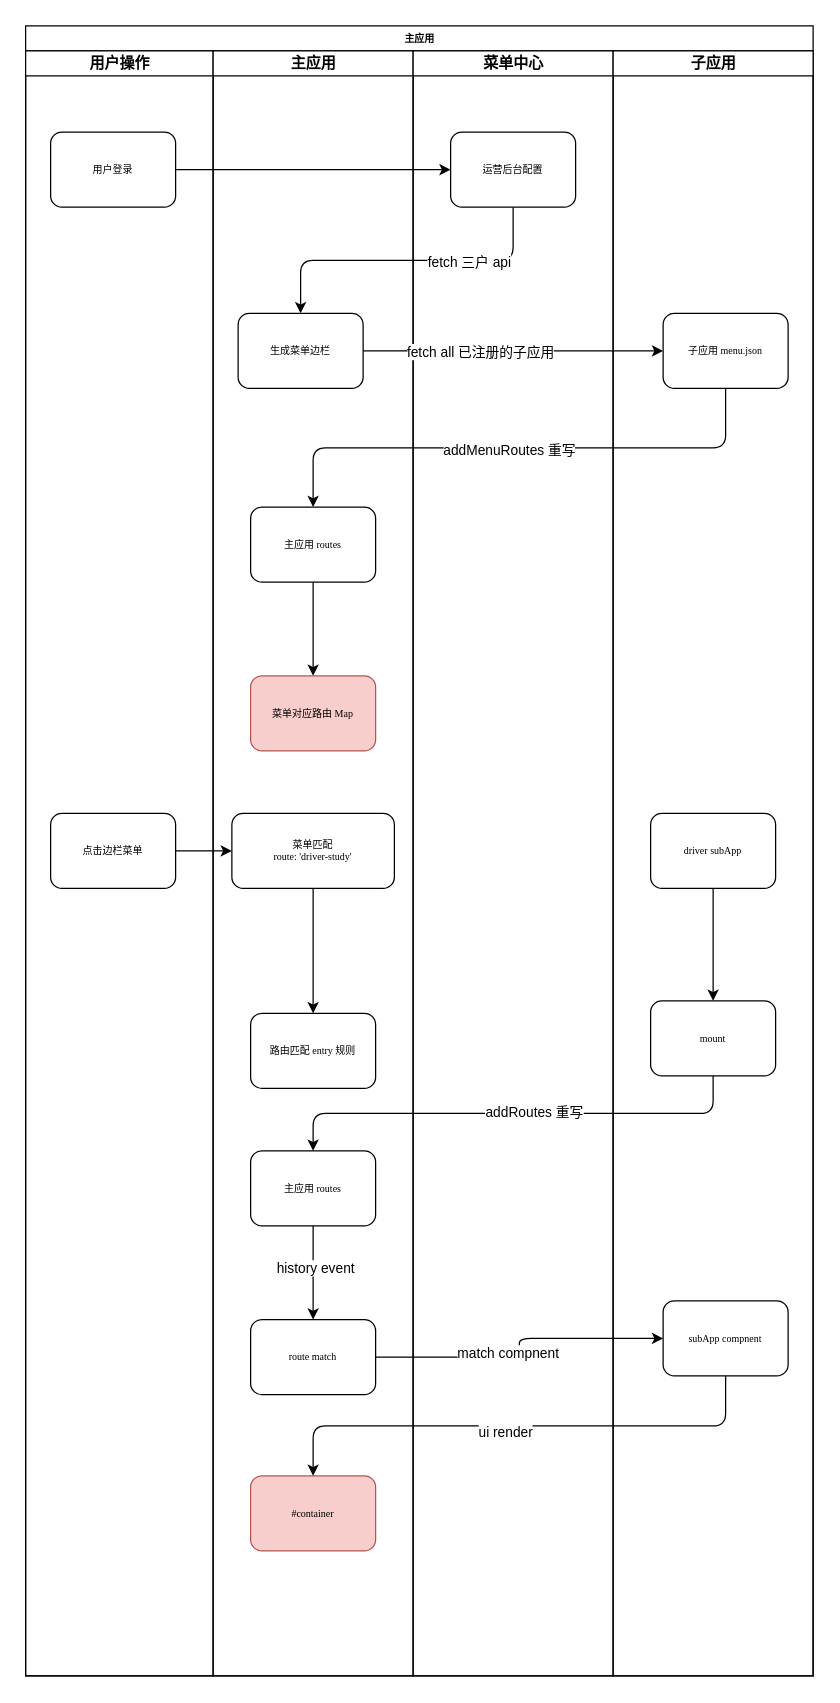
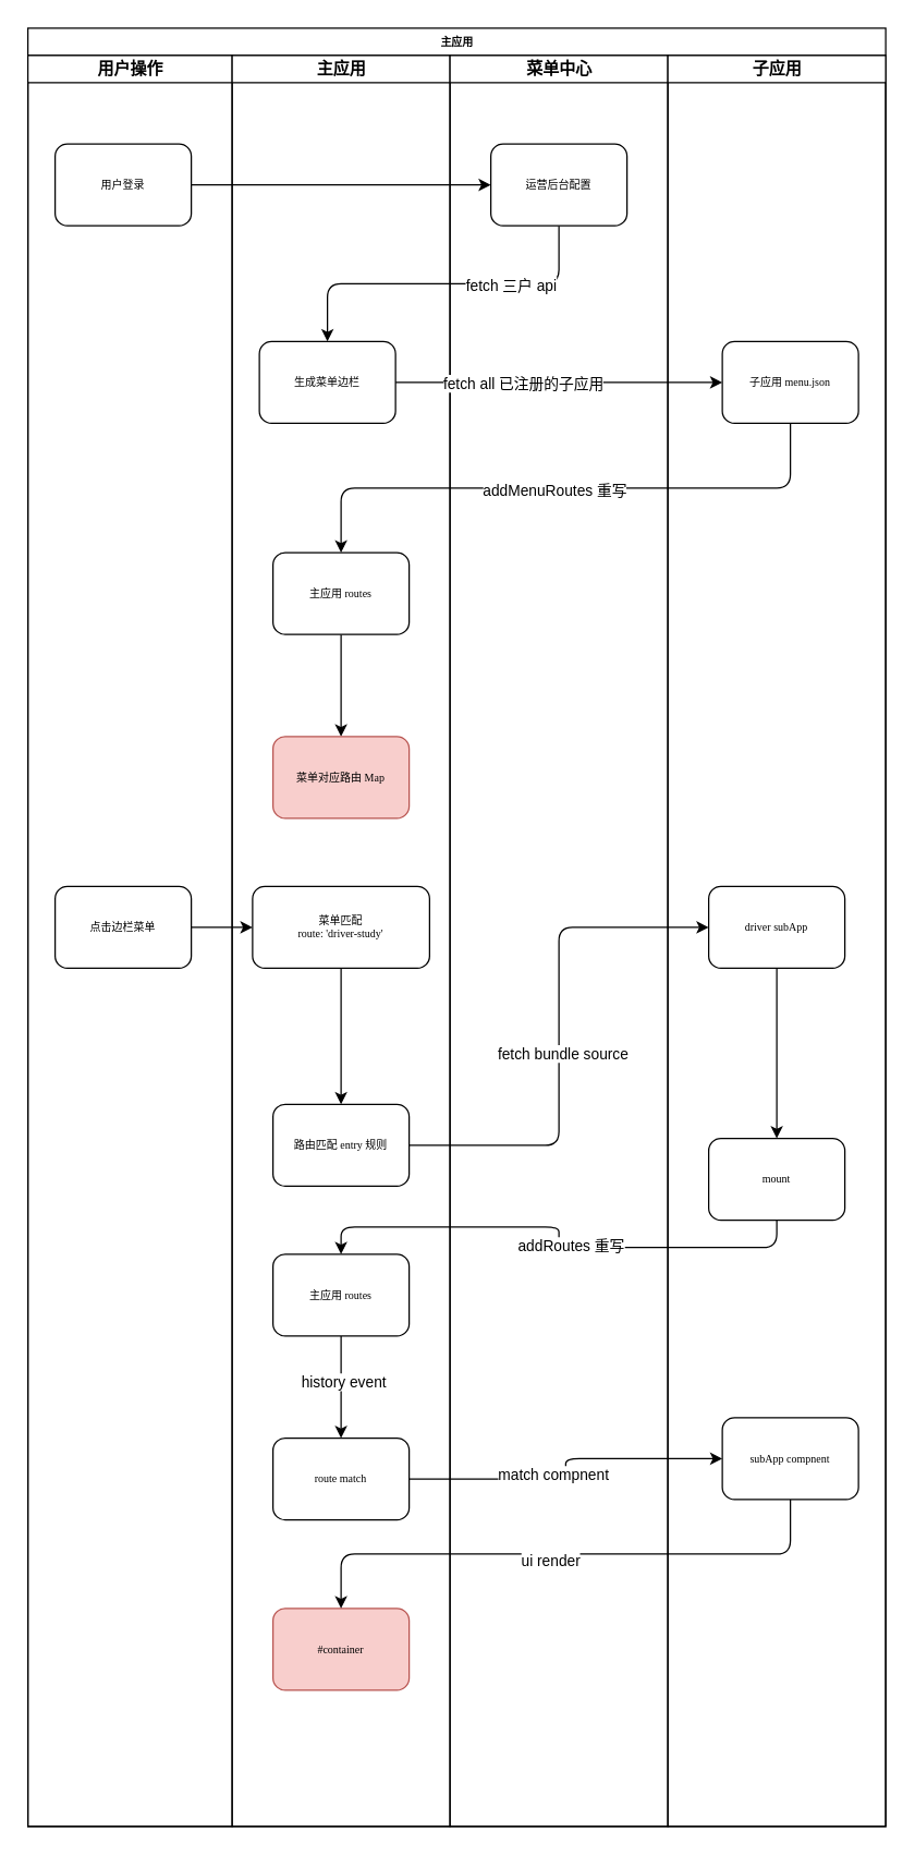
+ <mxCell id="35" style="edgeStyle=orthogonalEdgeStyle;rounded=1;orthogonalLoop=1;jettySize=auto;html=1;entryX=0;entryY=0.5;entryDx=0;entryDy=0;" edge="1" parent="2" source="17" target="32"><mxGeometry relative="1" as="geometry"><mxPoint x="295" y="790" as="sourcePoint" /></mxGeometry></mxCell>
+ <mxCell id="36" value="fetch bundle source" style="edgeLabel;html=1;align=center;verticalAlign=middle;resizable=0;points=[];" vertex="1" connectable="0" parent="35"><mxGeometry x="-0.061" y="-2" relative="1" as="geometry"><mxPoint as="offset" /></mxGeometry></mxCell>
- <mxCell id="33" value="mount" style="rounded=1;whiteSpace=wrap;html=1;shadow=0;labelBackgroundColor=none;strokeWidth=1;fontFamily=Verdana;fontSize=8;align=center;" vertex="1" parent="29"><mxGeometry x="30" y="760" width="100" height="60" as="geometry" /></mxCell>
+ <mxCell id="33" value="mount" style="rounded=1;whiteSpace=wrap;html=1;shadow=0;labelBackgroundColor=none;strokeWidth=1;fontFamily=Verdana;fontSize=8;align=center;" vertex="1" parent="29"><mxGeometry x="30" y="795" width="100" height="60" as="geometry" /></mxCell>
